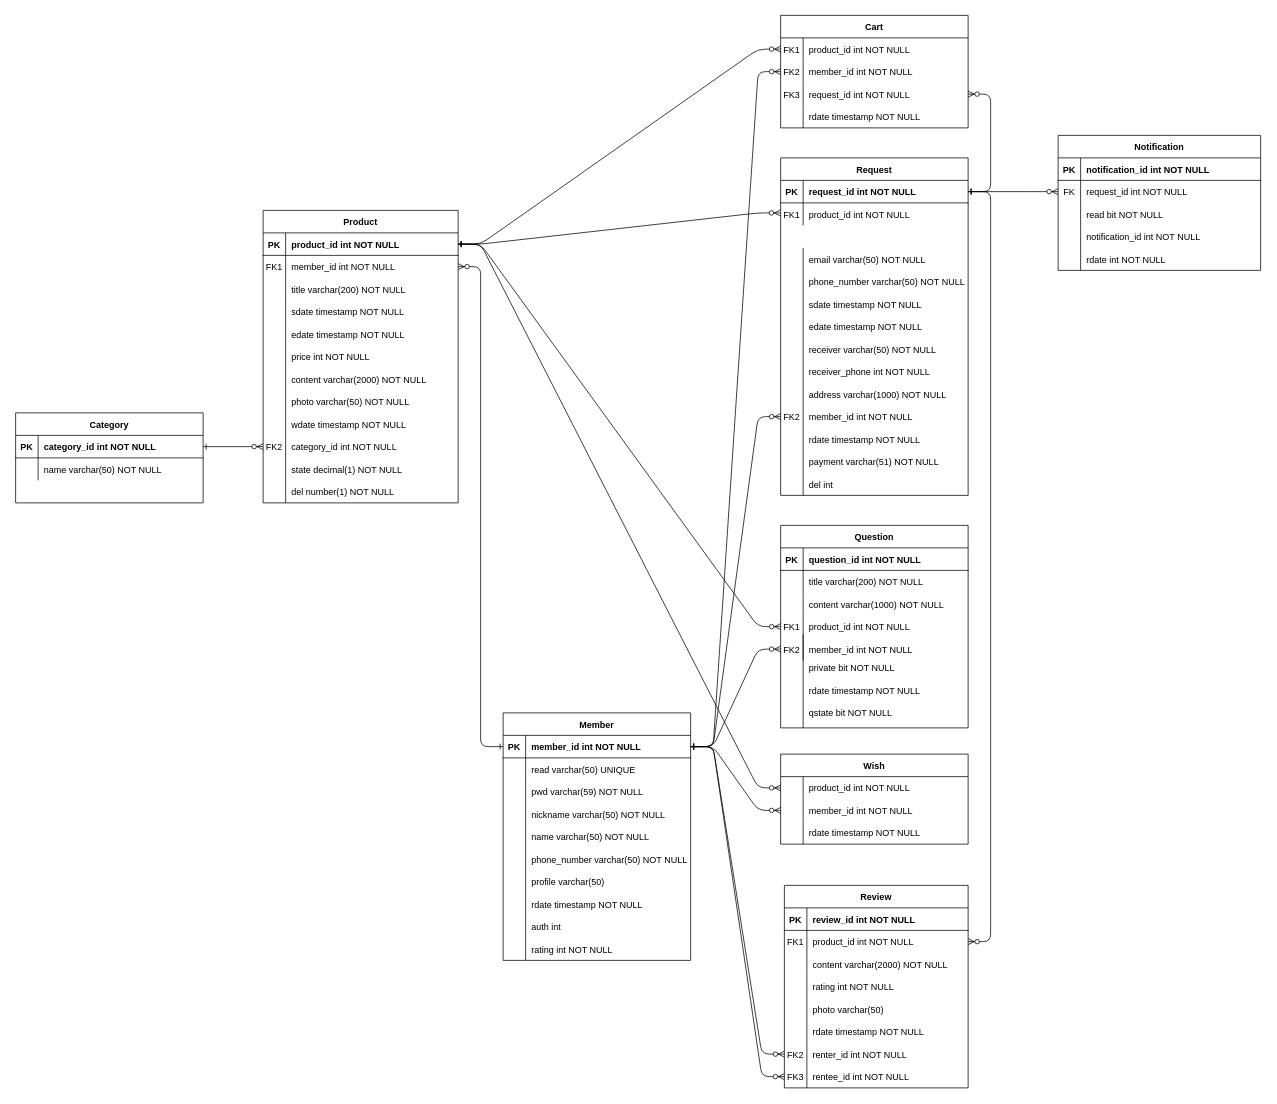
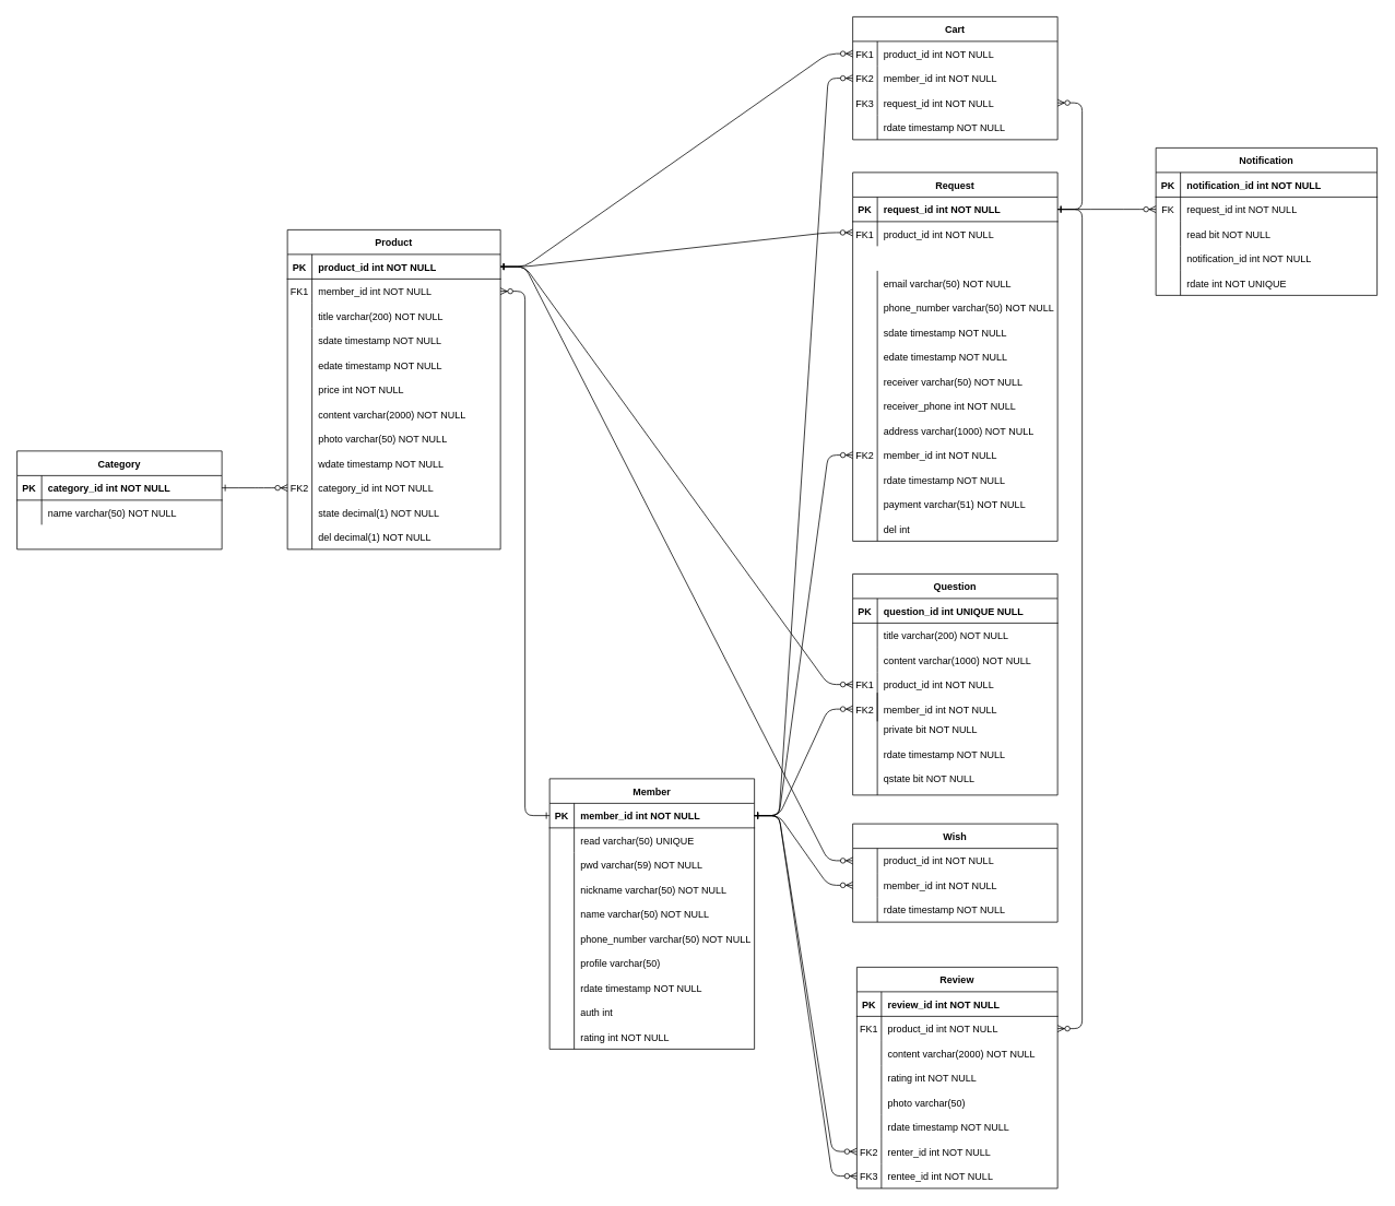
- <mxCell id="109" value="rdate int NOT NULL" style="shape=partialRectangle;connectable=0;fillColor=none;top=0;left=0;bottom=0;right=0;align=left;spacingLeft=6;overflow=hidden;" vertex="1" parent="107"><mxGeometry x="30" width="240" height="30" as="geometry"><mxRectangle width="240" height="30" as="alternateBounds" /></mxGeometry></mxCell>
+ <mxCell id="109" value="rdate int NOT UNIQUE" style="shape=partialRectangle;connectable=0;fillColor=none;top=0;left=0;bottom=0;right=0;align=left;spacingLeft=6;overflow=hidden;" vertex="1" parent="107"><mxGeometry x="30" width="240" height="30" as="geometry"><mxRectangle width="240" height="30" as="alternateBounds" /></mxGeometry></mxCell>
- <mxCell id="141" value="del number(1) NOT NULL" style="shape=partialRectangle;overflow=hidden;connectable=0;fillColor=none;top=0;left=0;bottom=0;right=0;align=left;spacingLeft=6;" parent="1" vertex="1"><mxGeometry x="380" y="640" width="220" height="30" as="geometry"><mxRectangle width="220" height="30" as="alternateBounds" /></mxGeometry></mxCell>
+ <mxCell id="141" value="del decimal(1) NOT NULL" style="shape=partialRectangle;overflow=hidden;connectable=0;fillColor=none;top=0;left=0;bottom=0;right=0;align=left;spacingLeft=6;" parent="1" vertex="1"><mxGeometry x="380" y="640" width="220" height="30" as="geometry"><mxRectangle width="220" height="30" as="alternateBounds" /></mxGeometry></mxCell>
- <mxCell id="33" value="question_id int NOT NULL" style="shape=partialRectangle;connectable=0;fillColor=none;top=0;left=0;bottom=0;right=0;align=left;spacingLeft=6;fontStyle=1;overflow=hidden;" parent="31" vertex="1"><mxGeometry x="30" width="220" height="30" as="geometry"><mxRectangle width="220" height="30" as="alternateBounds" /></mxGeometry></mxCell>
+ <mxCell id="33" value="question_id int UNIQUE NULL" style="shape=partialRectangle;connectable=0;fillColor=none;top=0;left=0;bottom=0;right=0;align=left;spacingLeft=6;fontStyle=1;overflow=hidden;" parent="31" vertex="1"><mxGeometry x="30" width="220" height="30" as="geometry"><mxRectangle width="220" height="30" as="alternateBounds" /></mxGeometry></mxCell>
